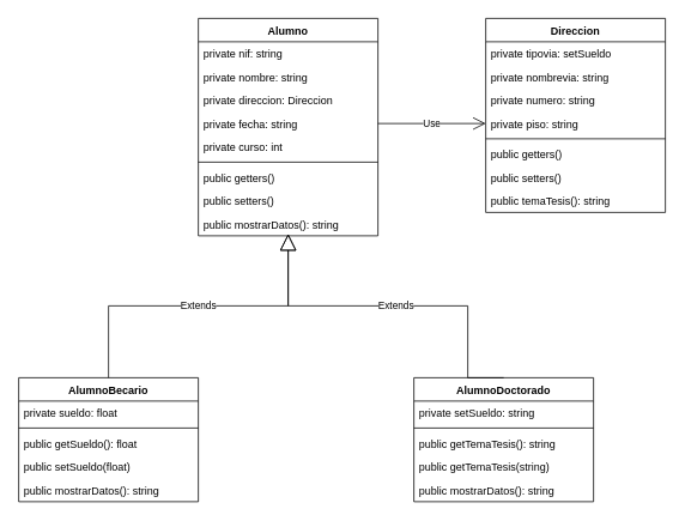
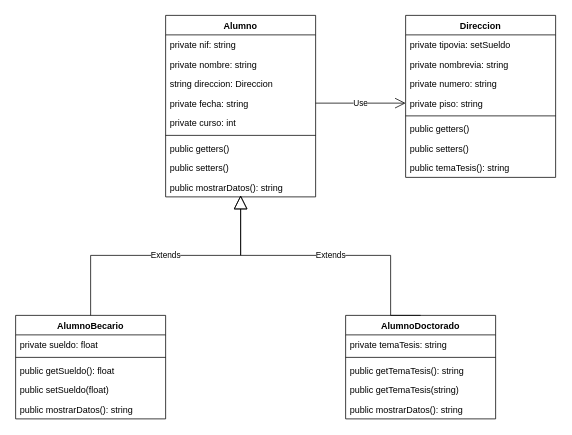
- <mxCell id="5" value="private direccion: Direccion" style="text;strokeColor=none;fillColor=none;align=left;verticalAlign=top;spacingLeft=4;spacingRight=4;overflow=hidden;rotatable=0;points=[[0,0.5],[1,0.5]];portConstraint=eastwest;" parent="2" vertex="1"><mxGeometry y="78" width="200" height="26" as="geometry" /></mxCell>
+ <mxCell id="5" value="string direccion: Direccion" style="text;strokeColor=none;fillColor=none;align=left;verticalAlign=top;spacingLeft=4;spacingRight=4;overflow=hidden;rotatable=0;points=[[0,0.5],[1,0.5]];portConstraint=eastwest;" parent="2" vertex="1"><mxGeometry y="78" width="200" height="26" as="geometry" /></mxCell>
- <mxCell id="30" value="private setSueldo: string" style="text;strokeColor=none;fillColor=none;align=left;verticalAlign=top;spacingLeft=4;spacingRight=4;overflow=hidden;rotatable=0;points=[[0,0.5],[1,0.5]];portConstraint=eastwest;" vertex="1" parent="29"><mxGeometry y="26" width="200" height="26" as="geometry" /></mxCell>
+ <mxCell id="30" value="private temaTesis: string" style="text;strokeColor=none;fillColor=none;align=left;verticalAlign=top;spacingLeft=4;spacingRight=4;overflow=hidden;rotatable=0;points=[[0,0.5],[1,0.5]];portConstraint=eastwest;" vertex="1" parent="29"><mxGeometry y="26" width="200" height="26" as="geometry" /></mxCell>
